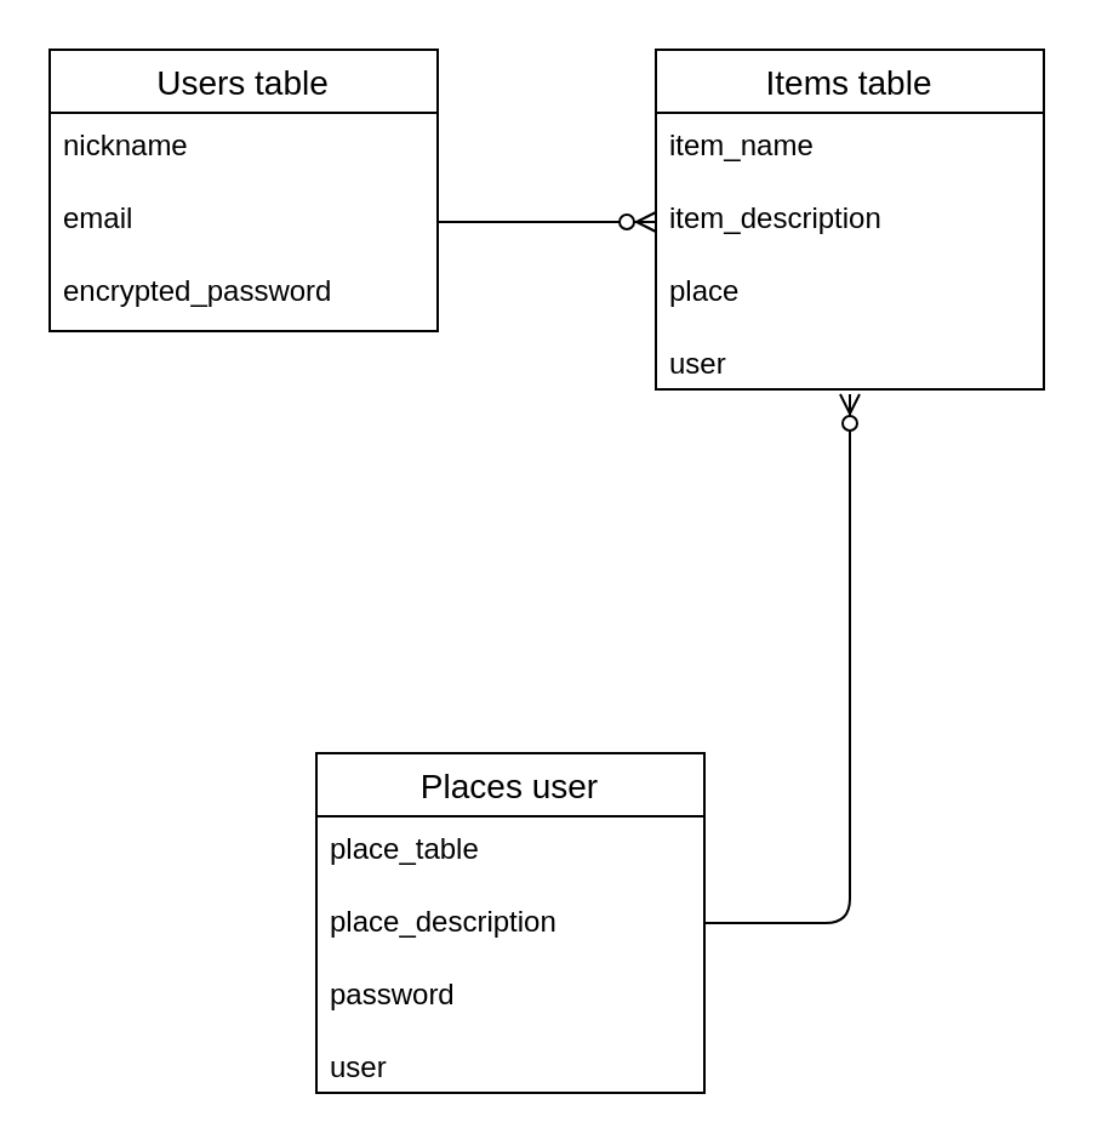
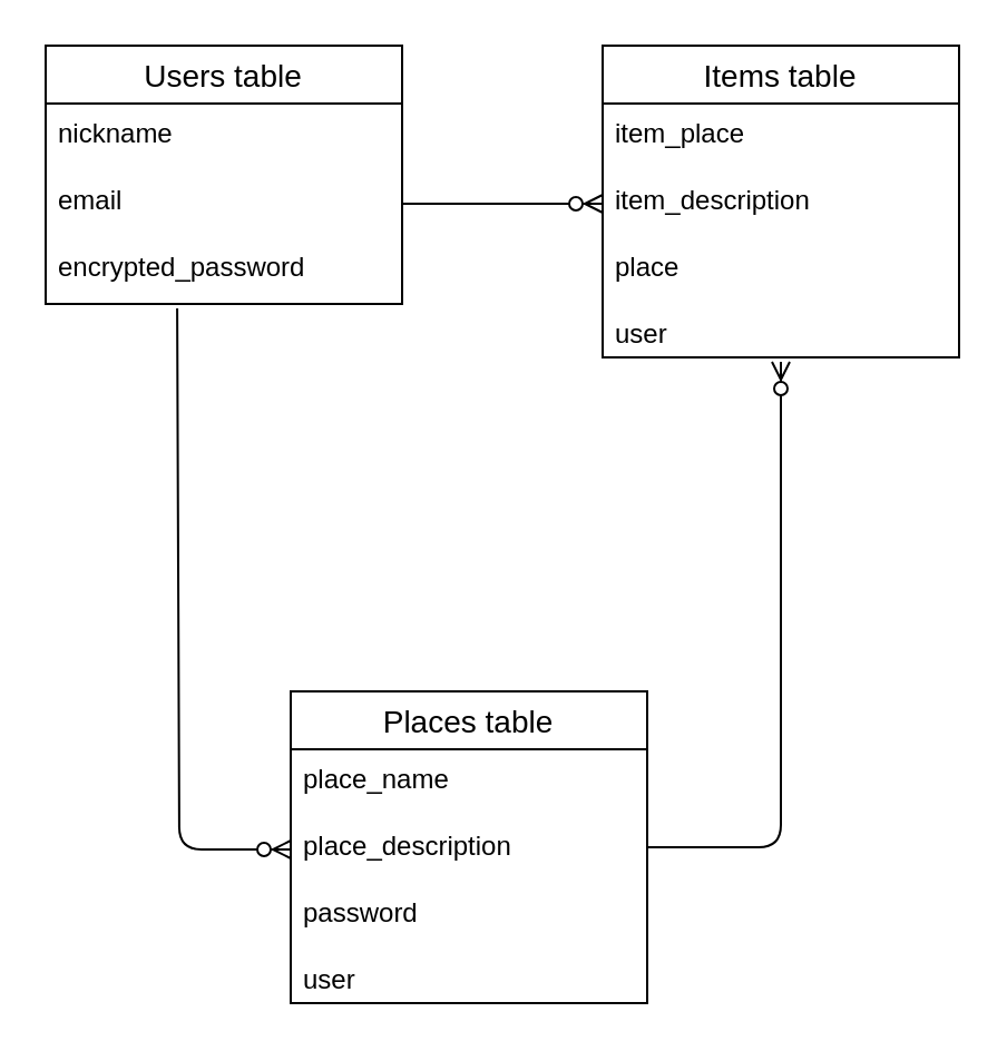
- <mxCell id="7" value="item_name" style="text;strokeColor=none;fillColor=none;spacingLeft=4;spacingRight=4;overflow=hidden;rotatable=0;points=[[0,0.5],[1,0.5]];portConstraint=eastwest;fontSize=12;" vertex="1" parent="6"><mxGeometry y="26" width="160" height="30" as="geometry" /></mxCell>
+ <mxCell id="7" value="item_place" style="text;strokeColor=none;fillColor=none;spacingLeft=4;spacingRight=4;overflow=hidden;rotatable=0;points=[[0,0.5],[1,0.5]];portConstraint=eastwest;fontSize=12;" vertex="1" parent="6"><mxGeometry y="26" width="160" height="30" as="geometry" /></mxCell>
+ <mxCell id="17" value="" style="fontSize=12;html=1;endArrow=ERzeroToMany;endFill=1;entryX=0;entryY=0.5;entryDx=0;entryDy=0;exitX=0.369;exitY=1.067;exitDx=0;exitDy=0;exitPerimeter=0;" edge="1" parent="1" source="5" target="13"><mxGeometry width="100" height="100" relative="1" as="geometry"><mxPoint x="80" y="170" as="sourcePoint" /><mxPoint x="290" y="260" as="targetPoint" /><Array as="points"><mxPoint x="80" y="381" /></Array></mxGeometry></mxCell>
- <mxCell id="11" value="Places user" style="swimlane;fontStyle=0;childLayout=stackLayout;horizontal=1;startSize=26;horizontalStack=0;resizeParent=1;resizeParentMax=0;resizeLast=0;collapsible=1;marginBottom=0;align=center;fontSize=14;" vertex="1" parent="1"><mxGeometry x="130" y="310" width="160" height="140" as="geometry" /></mxCell>
+ <mxCell id="11" value="Places table" style="swimlane;fontStyle=0;childLayout=stackLayout;horizontal=1;startSize=26;horizontalStack=0;resizeParent=1;resizeParentMax=0;resizeLast=0;collapsible=1;marginBottom=0;align=center;fontSize=14;" vertex="1" parent="1"><mxGeometry x="130" y="310" width="160" height="140" as="geometry" /></mxCell>
- <mxCell id="12" value="place_table" style="text;strokeColor=none;fillColor=none;spacingLeft=4;spacingRight=4;overflow=hidden;rotatable=0;points=[[0,0.5],[1,0.5]];portConstraint=eastwest;fontSize=12;" vertex="1" parent="11"><mxGeometry y="26" width="160" height="30" as="geometry" /></mxCell>
+ <mxCell id="12" value="place_name" style="text;strokeColor=none;fillColor=none;spacingLeft=4;spacingRight=4;overflow=hidden;rotatable=0;points=[[0,0.5],[1,0.5]];portConstraint=eastwest;fontSize=12;" vertex="1" parent="11"><mxGeometry y="26" width="160" height="30" as="geometry" /></mxCell>
